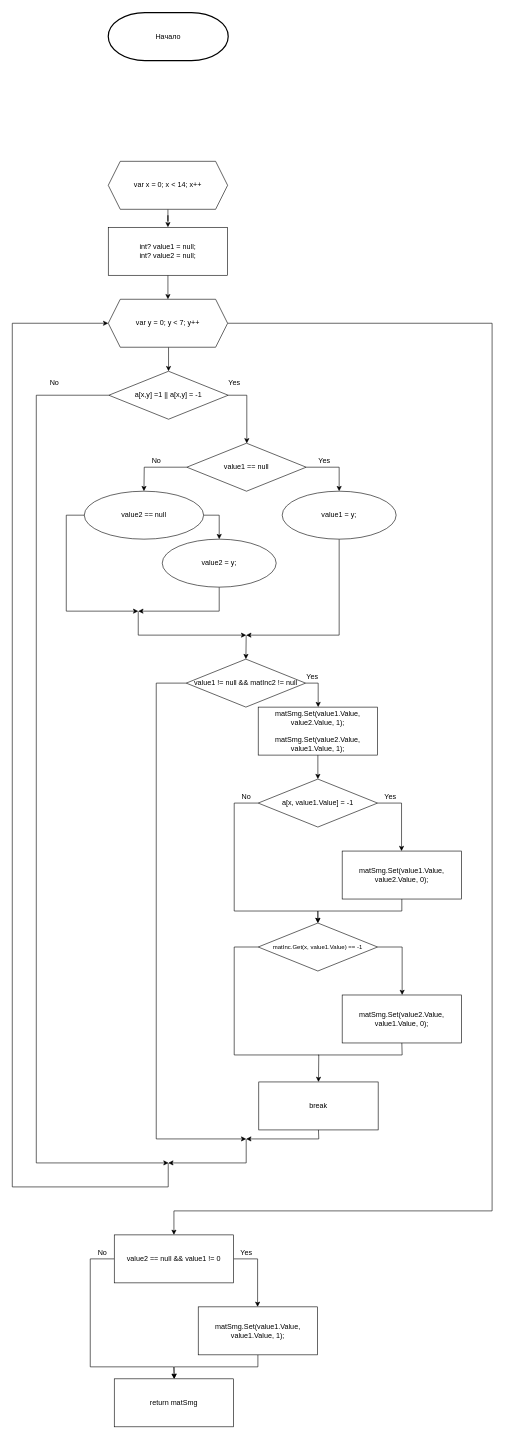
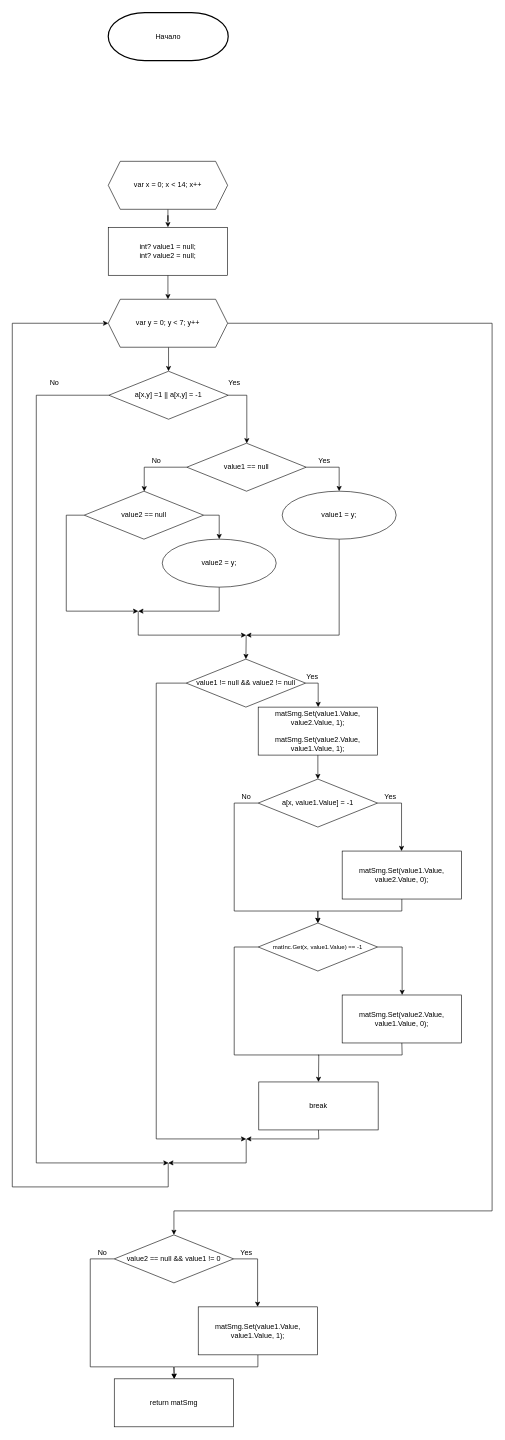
- <mxCell id="20" value="value2 == null" style="ellipse;whiteSpace=wrap;html=1;" vertex="1" parent="1"><mxGeometry x="140" y="818" width="199" height="80" as="geometry" /></mxCell>
+ <mxCell id="20" value="value2 == null" style="rhombus;whiteSpace=wrap;html=1;" vertex="1" parent="1"><mxGeometry x="140" y="818" width="199" height="80" as="geometry" /></mxCell>
- <mxCell id="25" value="value1 != null &amp;amp;&amp;amp; matInc2 != null" style="rhombus;whiteSpace=wrap;html=1;" vertex="1" parent="1"><mxGeometry x="310" y="1098" width="199" height="80" as="geometry" /></mxCell>
+ <mxCell id="25" value="value1 != null &amp;amp;&amp;amp; value2 != null" style="rhombus;whiteSpace=wrap;html=1;" vertex="1" parent="1"><mxGeometry x="310" y="1098" width="199" height="80" as="geometry" /></mxCell>
- <mxCell id="53" value="value2 == null &amp;amp;&amp;amp; value1 != 0" style="whiteSpace=wrap;html=1;rounded=0;" vertex="1" parent="1"><mxGeometry x="190" y="2058" width="199" height="80" as="geometry" /></mxCell>
+ <mxCell id="53" value="value2 == null &amp;amp;&amp;amp; value1 != 0" style="rhombus;whiteSpace=wrap;html=1;" vertex="1" parent="1"><mxGeometry x="190" y="2058" width="199" height="80" as="geometry" /></mxCell>
